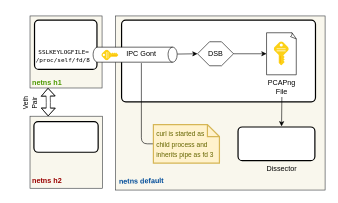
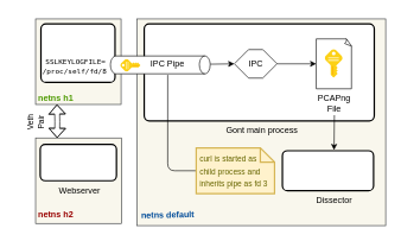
- <mxCell id="29" value="IPC Gont" style="text;html=1;strokeColor=none;fillColor=none;align=center;verticalAlign=middle;whiteSpace=wrap;rounded=0;" parent="1" vertex="1"><mxGeometry x="185" y="74.5" width="100" height="30" as="geometry" /></mxCell>
+ <mxCell id="29" value="IPC Pipe" style="text;html=1;strokeColor=none;fillColor=none;align=center;verticalAlign=middle;whiteSpace=wrap;rounded=0;" parent="1" vertex="1"><mxGeometry x="185" y="74.5" width="100" height="30" as="geometry" /></mxCell>
- <mxCell id="14" value="DSB" style="shape=hexagon;perimeter=hexagonPerimeter2;whiteSpace=wrap;html=1;fixedSize=1;" parent="1" vertex="1"><mxGeometry x="328.5" y="69" width="60" height="40" as="geometry" /></mxCell>
+ <mxCell id="14" value="IPC" style="shape=hexagon;perimeter=hexagonPerimeter2;whiteSpace=wrap;html=1;fixedSize=1;" parent="1" vertex="1"><mxGeometry x="328.5" y="69" width="60" height="40" as="geometry" /></mxCell>
+ <mxCell id="33" value="Gont main process" style="text;html=1;align=center;verticalAlign=middle;resizable=0;points=[];autosize=1;strokeColor=none;fillColor=none;fontSize=12;fontColor=#000000;" parent="1" vertex="1"><mxGeometry x="311" y="173" width="111" height="18" as="geometry" /></mxCell>
- <mxCell id="32" value="&lt;font style=&quot;font-size: 11px&quot;&gt;&amp;nbsp;curl is started&amp;nbsp;&lt;span&gt;as&lt;/span&gt;&lt;br&gt;&amp;nbsp;child process and&amp;nbsp; &amp;nbsp;inherits pipe as fd 3&lt;/font&gt;" style="shape=note;strokeWidth=2;fontSize=14;size=20;whiteSpace=wrap;html=1;fillColor=#fff2cc;strokeColor=#d6b656;fontColor=#666600;shadow=0;align=left;" parent="1" vertex="1"><mxGeometry x="255" y="207" width="110" height="64" as="geometry" /></mxCell>
+ <mxCell id="32" value="&lt;font style=&quot;font-size: 11px&quot;&gt;&amp;nbsp;curl is started&amp;nbsp;&lt;span&gt;as&lt;/span&gt;&lt;br&gt;&amp;nbsp;child process and&amp;nbsp; &amp;nbsp;inherits pipe as fd 3&lt;/font&gt;" style="shape=note;strokeWidth=2;fontSize=14;size=20;whiteSpace=wrap;html=1;fillColor=#fff2cc;strokeColor=#d6b656;fontColor=#666600;shadow=0;align=left;" parent="1" vertex="1"><mxGeometry x="275" y="207" width="110" height="64" as="geometry" /></mxCell>
+ <mxCell id="12" value="Webserver" style="text;html=1;align=center;verticalAlign=middle;resizable=0;points=[];autosize=1;strokeColor=none;fillColor=none;" parent="1" vertex="1"><mxGeometry x="77" y="258" width="68" height="18" as="geometry" /></mxCell>
